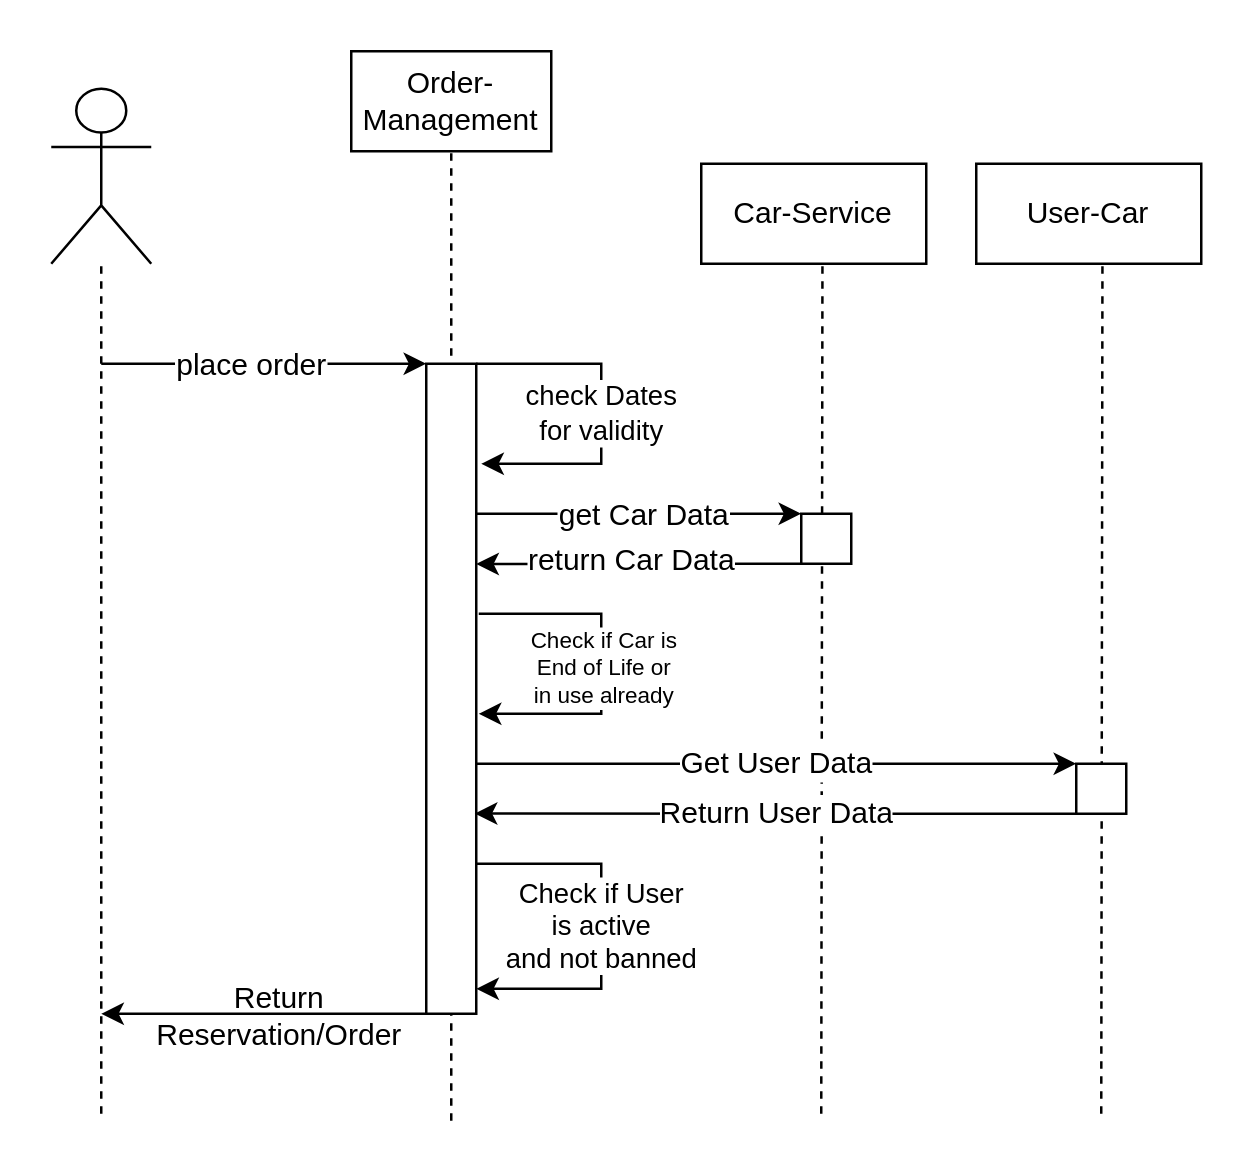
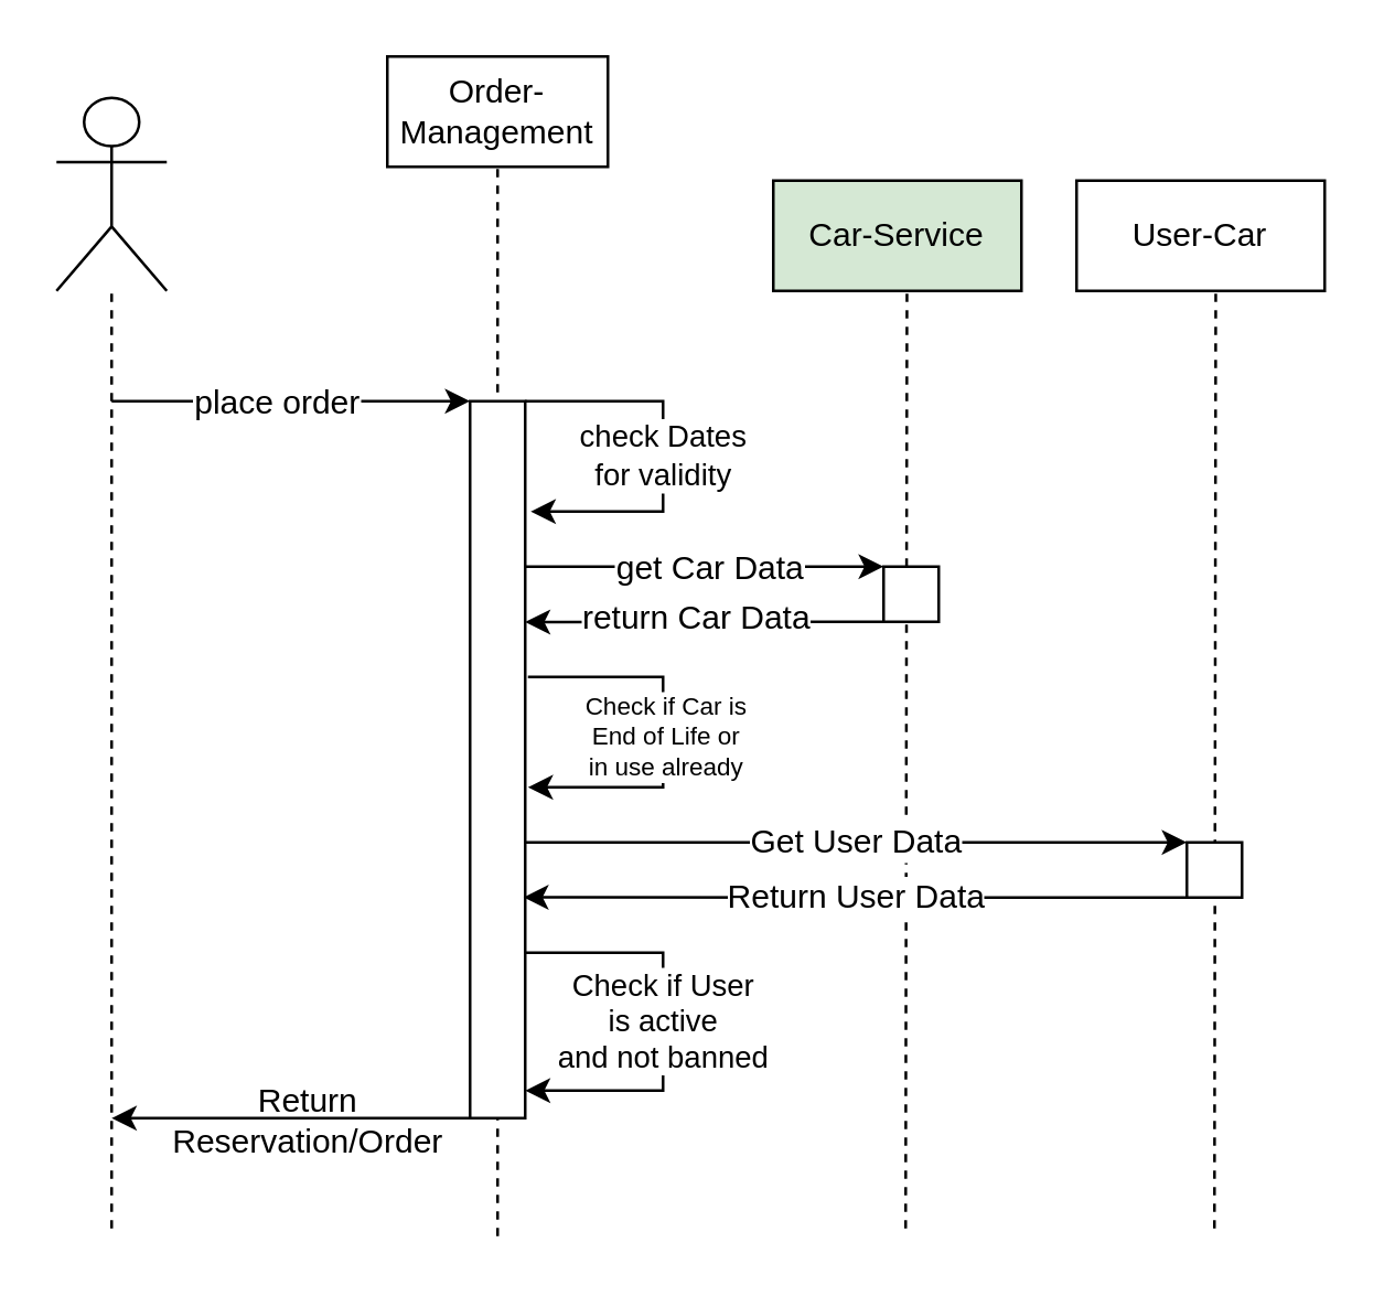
- <mxCell id="10" value="Car-Service" style="rounded=0;whiteSpace=wrap;html=1;" vertex="1" parent="1"><mxGeometry x="280" y="65" width="90" height="40" as="geometry" /></mxCell>
+ <mxCell id="10" value="Car-Service" style="rounded=0;whiteSpace=wrap;html=1;fillColor=#d5e8d4;" vertex="1" parent="1"><mxGeometry x="280" y="65" width="90" height="40" as="geometry" /></mxCell>
